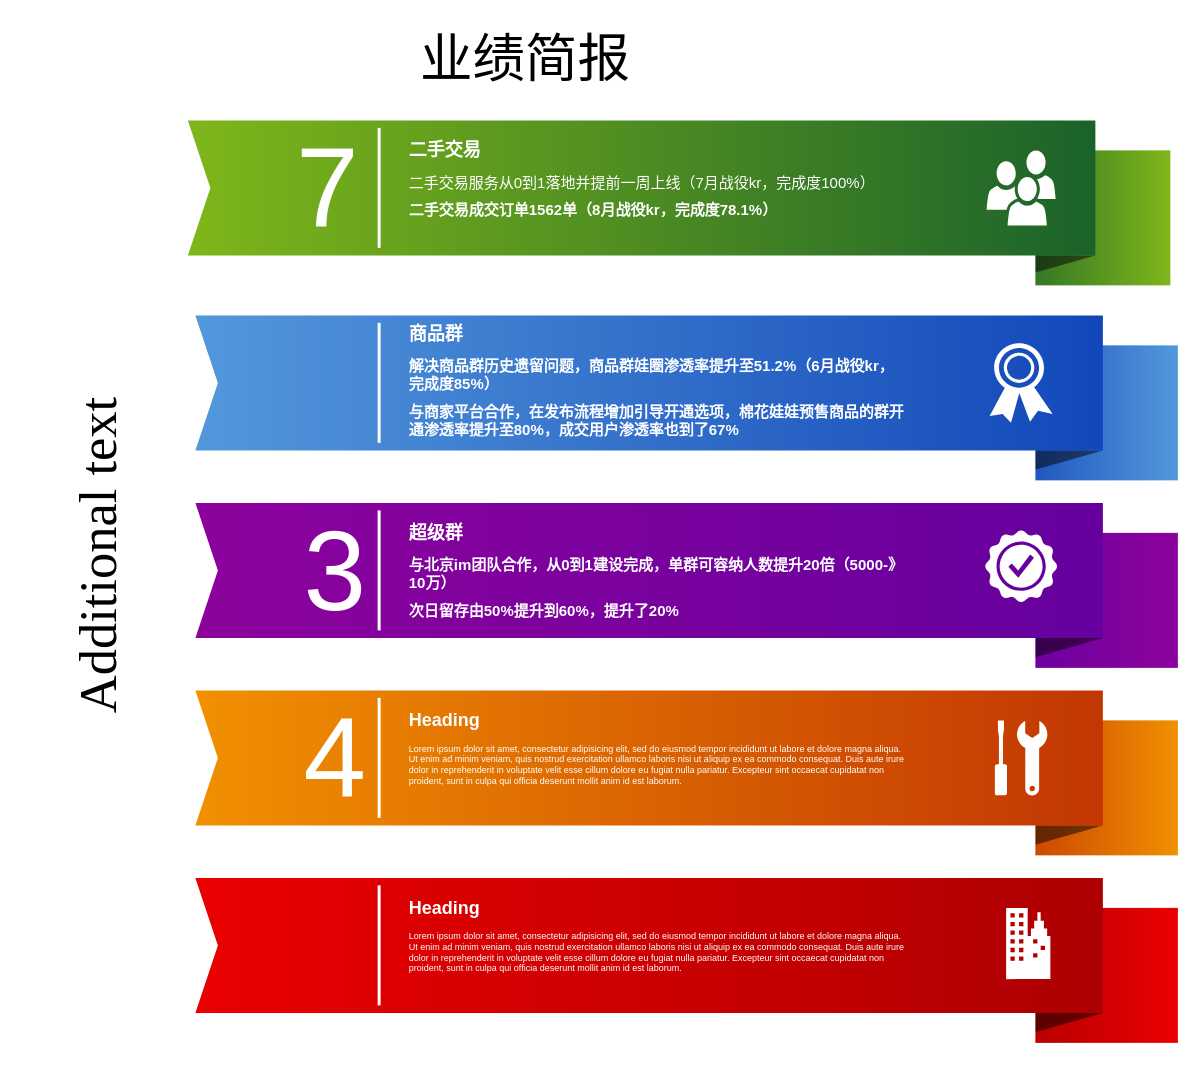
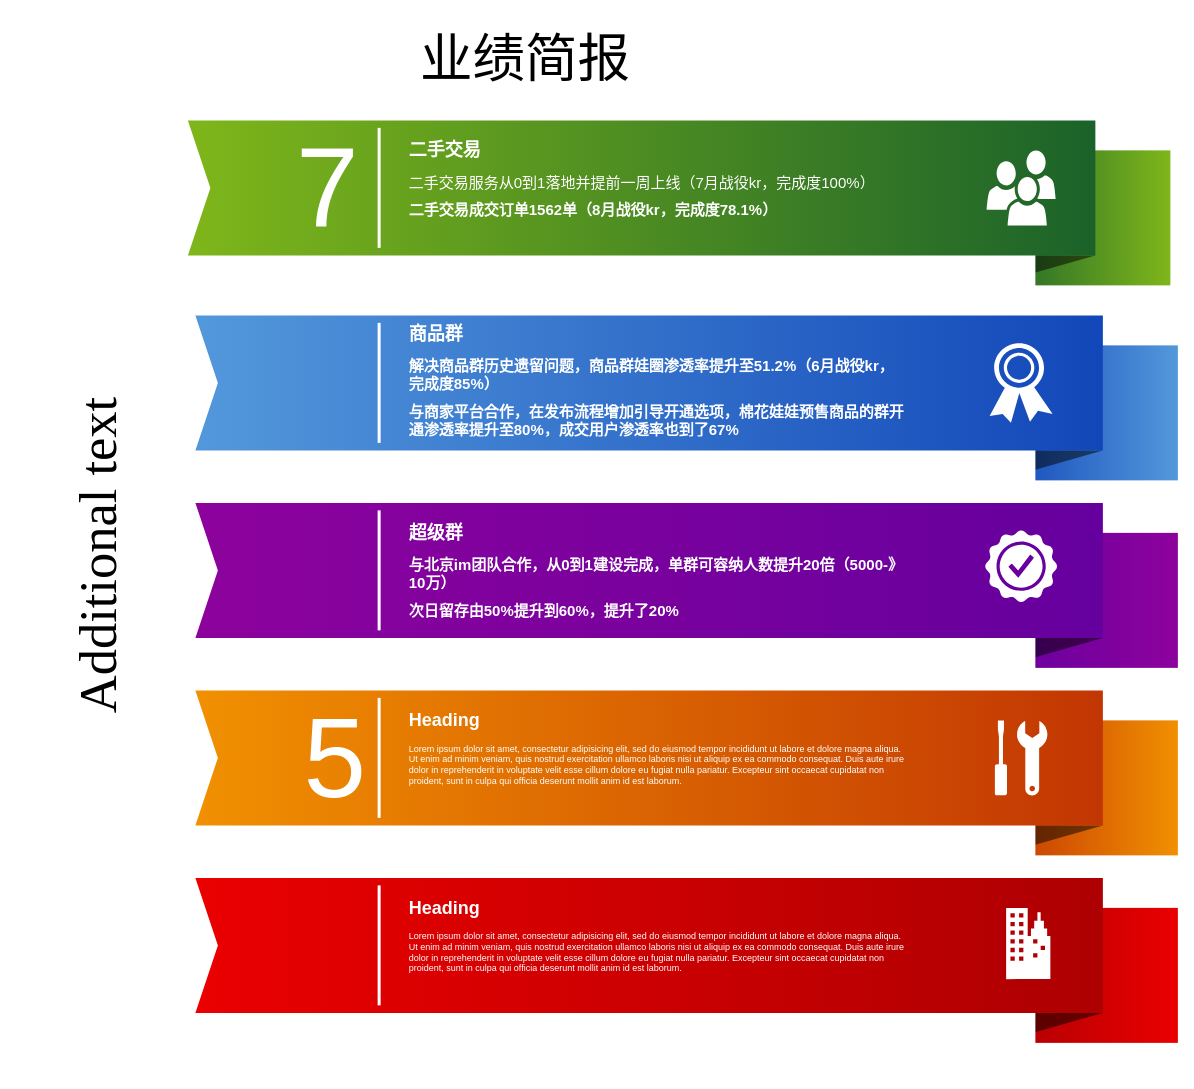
- <mxCell id="20" value="3" style="text;html=1;strokeColor=none;fillColor=none;align=right;verticalAlign=middle;whiteSpace=wrap;rounded=0;shadow=0;dashed=0;fontFamily=Helvetica;fontSize=150;fontColor=#FFFFFF;" parent="1" vertex="1"><mxGeometry x="290" y="670" width="200" height="180" as="geometry" /></mxCell>
- <mxCell id="21" value="4" style="text;html=1;strokeColor=none;fillColor=none;align=right;verticalAlign=middle;whiteSpace=wrap;rounded=0;shadow=0;dashed=0;fontFamily=Helvetica;fontSize=150;fontColor=#FFFFFF;" parent="1" vertex="1"><mxGeometry x="290" y="920" width="200" height="180" as="geometry" /></mxCell>
+ <mxCell id="21" value="5" style="text;html=1;strokeColor=none;fillColor=none;align=right;verticalAlign=middle;whiteSpace=wrap;rounded=0;shadow=0;dashed=0;fontFamily=Helvetica;fontSize=150;fontColor=#FFFFFF;" parent="1" vertex="1"><mxGeometry x="290" y="920" width="200" height="180" as="geometry" /></mxCell>
